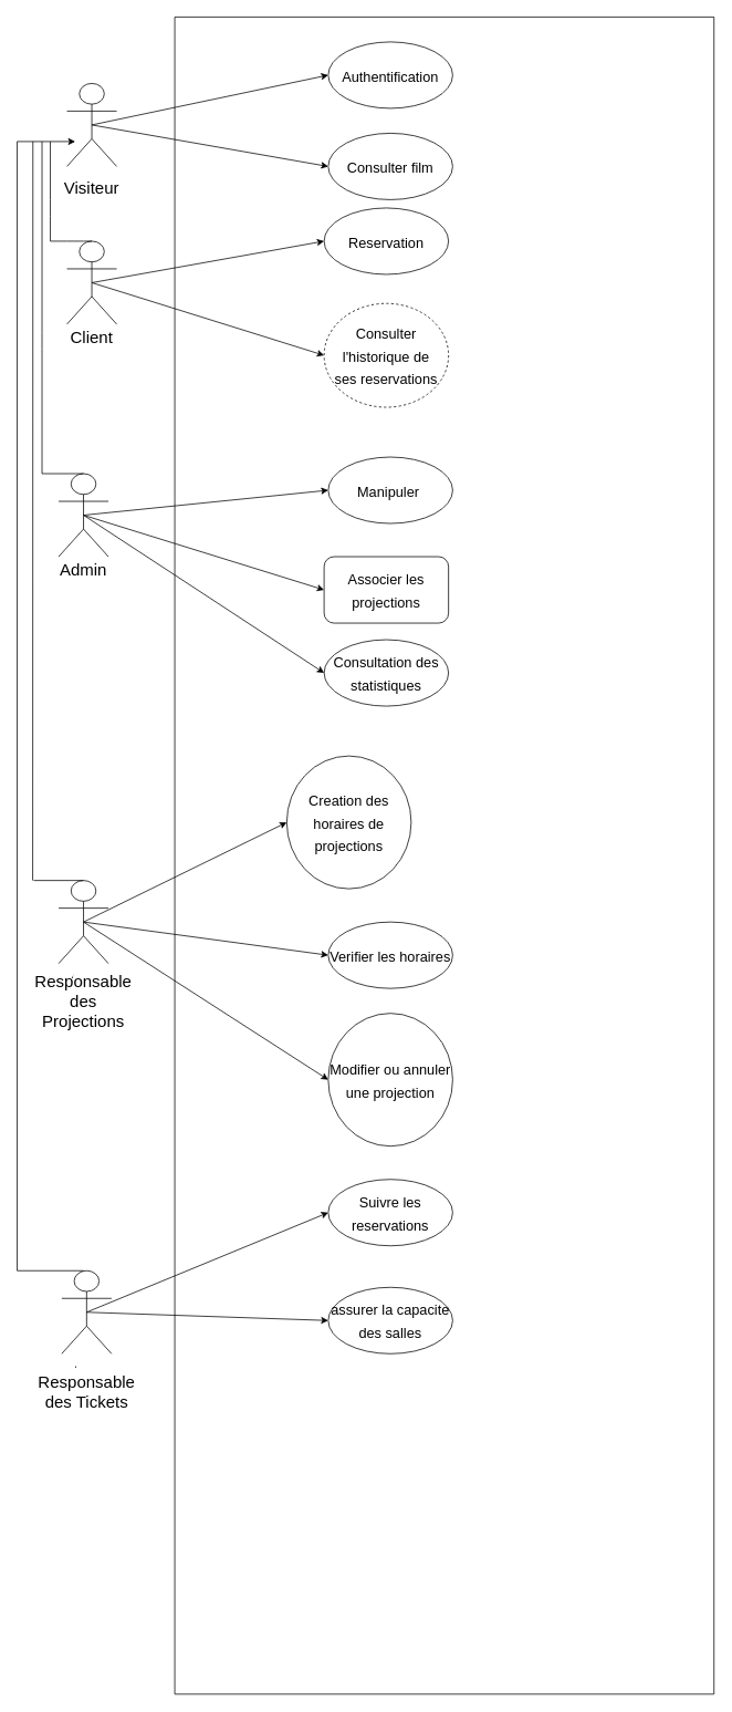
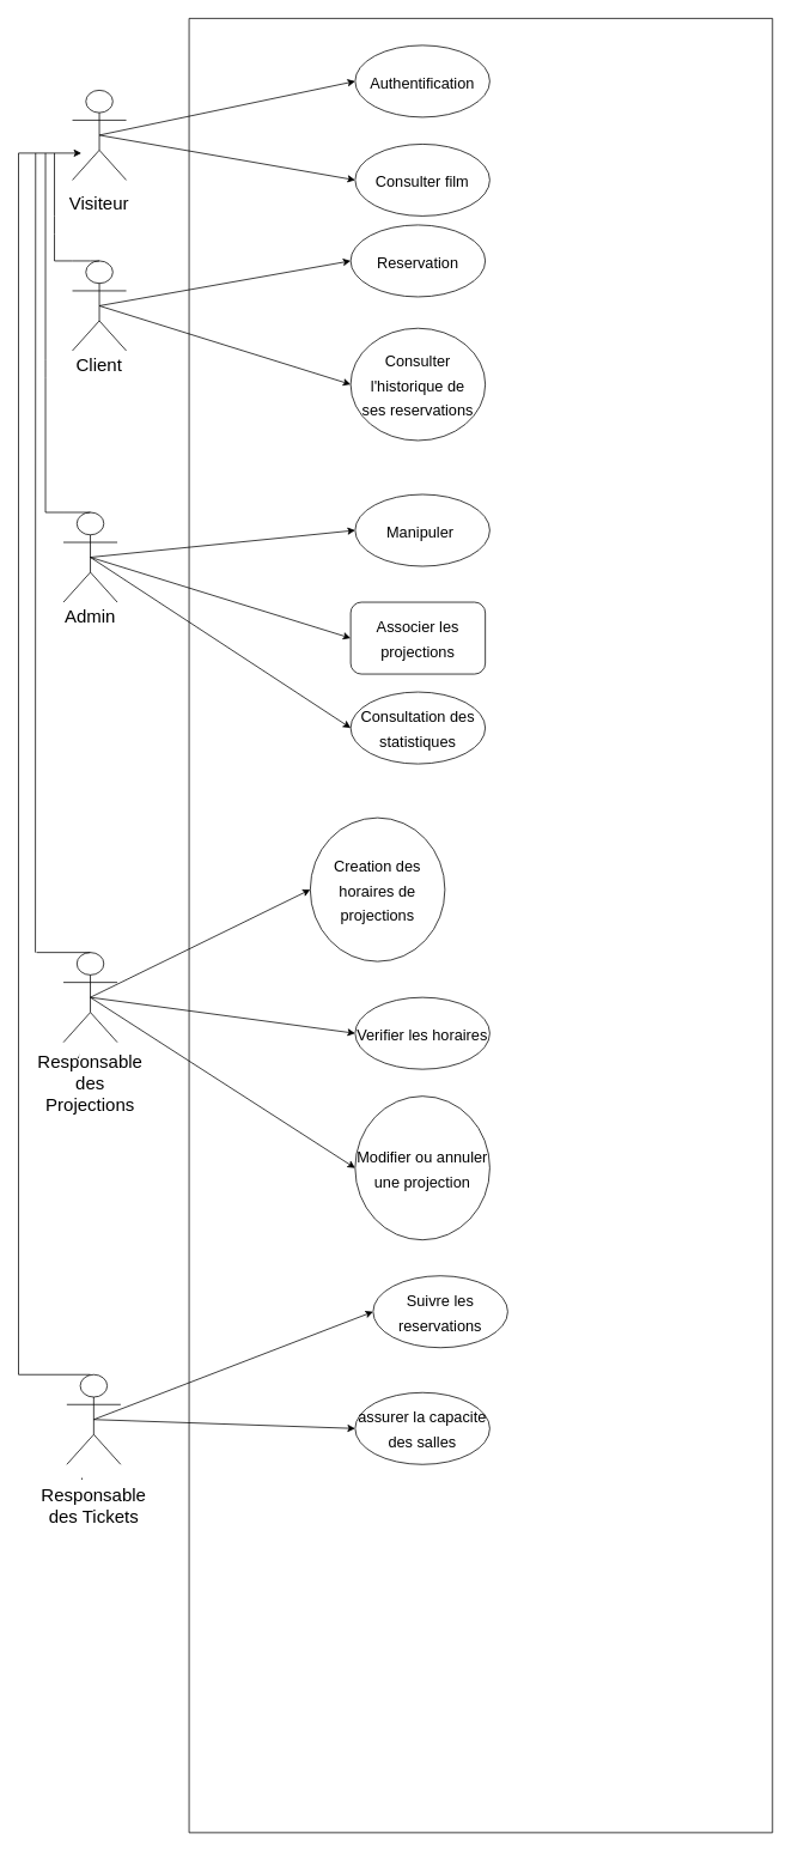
- <mxCell id="19" value="&lt;font style=&quot;font-size: 17px;&quot;&gt;Consulter l'historique de ses&amp;nbsp;&lt;/font&gt;&lt;span style=&quot;font-size: 17px;&quot;&gt;reservations&lt;/span&gt;" style="ellipse;whiteSpace=wrap;html=1;labelBackgroundColor=none;fontSize=23;dashed=1;" parent="1" vertex="1"><mxGeometry x="390" y="365" width="150" height="125" as="geometry" /></mxCell>
+ <mxCell id="19" value="&lt;font style=&quot;font-size: 17px;&quot;&gt;Consulter l'historique de ses&amp;nbsp;&lt;/font&gt;&lt;span style=&quot;font-size: 17px;&quot;&gt;reservations&lt;/span&gt;" style="ellipse;whiteSpace=wrap;html=1;labelBackgroundColor=none;fontSize=23;" parent="1" vertex="1"><mxGeometry x="390" y="365" width="150" height="125" as="geometry" /></mxCell>
- <mxCell id="46" value="&lt;span style=&quot;font-size: 17px;&quot;&gt;Suivre les reservations&lt;/span&gt;" style="ellipse;whiteSpace=wrap;html=1;labelBackgroundColor=none;fontSize=23;" vertex="1" parent="1"><mxGeometry x="395" y="1420" width="150" height="80" as="geometry" /></mxCell>
+ <mxCell id="46" value="&lt;span style=&quot;font-size: 17px;&quot;&gt;Suivre les reservations&lt;/span&gt;" style="ellipse;whiteSpace=wrap;html=1;labelBackgroundColor=none;fontSize=23;" vertex="1" parent="1"><mxGeometry x="415" y="1420" width="150" height="80" as="geometry" /></mxCell>
